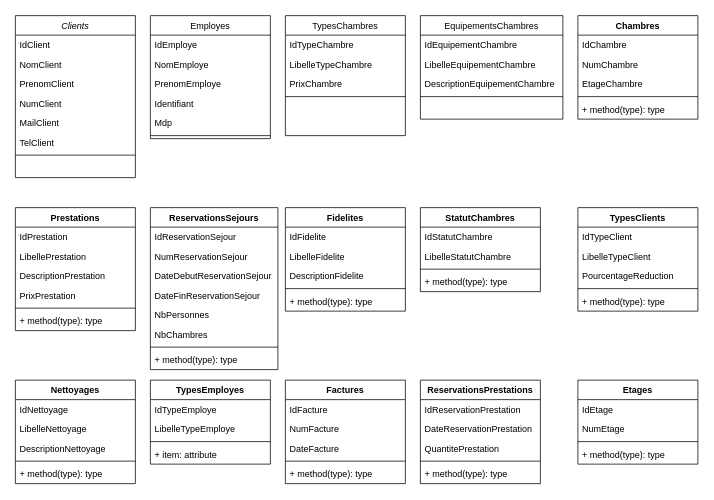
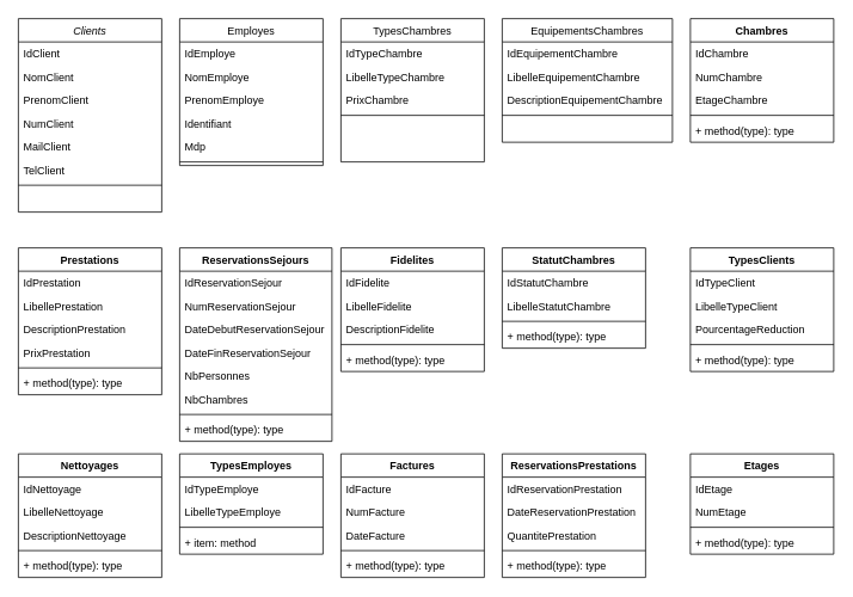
- <mxCell id="76" value="+ item: attribute" style="text;strokeColor=none;fillColor=none;align=left;verticalAlign=top;spacingLeft=4;spacingRight=4;overflow=hidden;rotatable=0;points=[[0,0.5],[1,0.5]];portConstraint=eastwest;" vertex="1" parent="72"><mxGeometry y="86" width="160" height="26" as="geometry" /></mxCell>
+ <mxCell id="76" value="+ item: method" style="text;strokeColor=none;fillColor=none;align=left;verticalAlign=top;spacingLeft=4;spacingRight=4;overflow=hidden;rotatable=0;points=[[0,0.5],[1,0.5]];portConstraint=eastwest;" vertex="1" parent="72"><mxGeometry y="86" width="160" height="26" as="geometry" /></mxCell>
